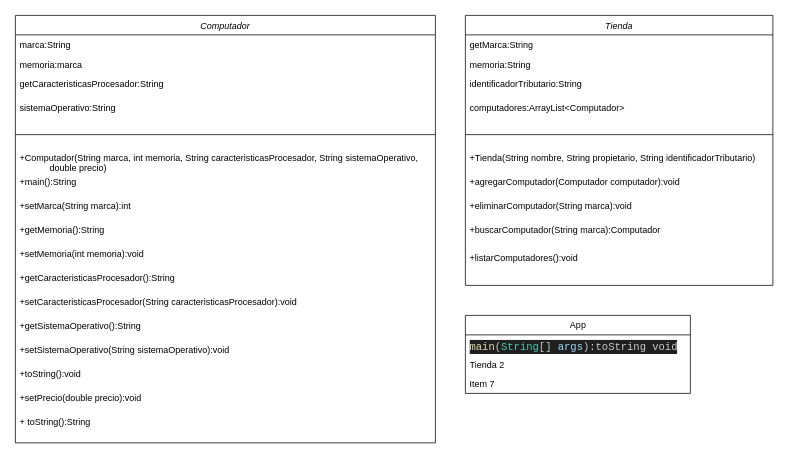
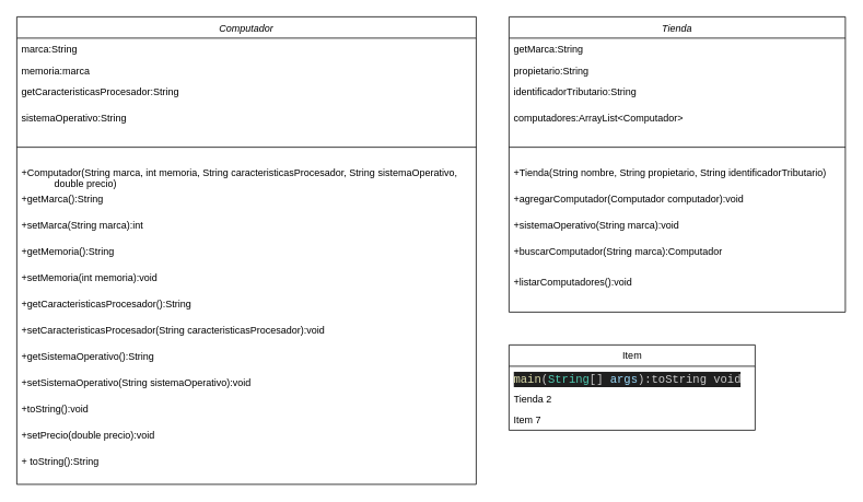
- <mxCell id="22" value="memoria:String" style="text;align=left;verticalAlign=top;spacingLeft=4;spacingRight=4;overflow=hidden;rotatable=0;points=[[0,0.5],[1,0.5]];portConstraint=eastwest;rounded=0;shadow=0;html=0;" vertex="1" parent="20"><mxGeometry y="52" width="410" height="26" as="geometry" /></mxCell>
+ <mxCell id="22" value="propietario:String" style="text;align=left;verticalAlign=top;spacingLeft=4;spacingRight=4;overflow=hidden;rotatable=0;points=[[0,0.5],[1,0.5]];portConstraint=eastwest;rounded=0;shadow=0;html=0;" vertex="1" parent="20"><mxGeometry y="52" width="410" height="26" as="geometry" /></mxCell>
- <mxCell id="9" value="+main():String" style="text;align=left;verticalAlign=top;spacingLeft=4;spacingRight=4;overflow=hidden;rotatable=0;points=[[0,0.5],[1,0.5]];portConstraint=eastwest;rounded=0;shadow=0;html=0;" vertex="1" parent="2"><mxGeometry y="208" width="560" height="32" as="geometry" /></mxCell>
+ <mxCell id="9" value="+getMarca():String" style="text;align=left;verticalAlign=top;spacingLeft=4;spacingRight=4;overflow=hidden;rotatable=0;points=[[0,0.5],[1,0.5]];portConstraint=eastwest;rounded=0;shadow=0;html=0;" vertex="1" parent="2"><mxGeometry y="208" width="560" height="32" as="geometry" /></mxCell>
- <mxCell id="28" value="+eliminarComputador(String marca):void" style="text;align=left;verticalAlign=top;spacingLeft=4;spacingRight=4;overflow=hidden;rotatable=0;points=[[0,0.5],[1,0.5]];portConstraint=eastwest;rounded=0;shadow=0;html=0;" vertex="1" parent="20"><mxGeometry y="240" width="410" height="32" as="geometry" /></mxCell>
+ <mxCell id="28" value="+sistemaOperativo(String marca):void" style="text;align=left;verticalAlign=top;spacingLeft=4;spacingRight=4;overflow=hidden;rotatable=0;points=[[0,0.5],[1,0.5]];portConstraint=eastwest;rounded=0;shadow=0;html=0;" vertex="1" parent="20"><mxGeometry y="240" width="410" height="32" as="geometry" /></mxCell>
- <mxCell id="31" value="App" style="swimlane;fontStyle=0;childLayout=stackLayout;horizontal=1;startSize=26;fillColor=none;horizontalStack=0;resizeParent=1;resizeParentMax=0;resizeLast=0;collapsible=1;marginBottom=0;html=1;" vertex="1" parent="1"><mxGeometry x="620" y="420" width="300" height="104" as="geometry" /></mxCell>
+ <mxCell id="31" value="Item" style="swimlane;fontStyle=0;childLayout=stackLayout;horizontal=1;startSize=26;fillColor=none;horizontalStack=0;resizeParent=1;resizeParentMax=0;resizeLast=0;collapsible=1;marginBottom=0;html=1;" vertex="1" parent="1"><mxGeometry x="620" y="420" width="300" height="104" as="geometry" /></mxCell>
